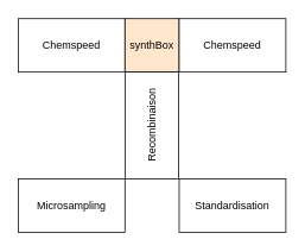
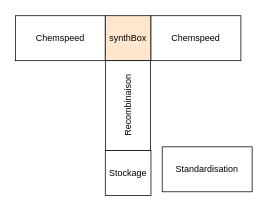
- <mxCell id="6" value="Microsampling" style="rounded=0;whiteSpace=wrap;html=1;" vertex="1" parent="1"><mxGeometry x="20" y="200" width="120" height="60" as="geometry" /></mxCell>
+ <mxCell id="7" value="Stockage" style="rounded=0;whiteSpace=wrap;html=1;" vertex="1" parent="1"><mxGeometry x="140" y="200" width="61" height="60" as="geometry" /></mxCell>
- <mxCell id="8" value="Standardisation" style="rounded=0;whiteSpace=wrap;html=1;" vertex="1" parent="1"><mxGeometry x="201" y="200" width="120" height="60" as="geometry" /></mxCell>
+ <mxCell id="8" value="Standardisation" style="rounded=0;whiteSpace=wrap;html=1;" vertex="1" parent="1"><mxGeometry x="216" y="195" width="120" height="60" as="geometry" /></mxCell>
